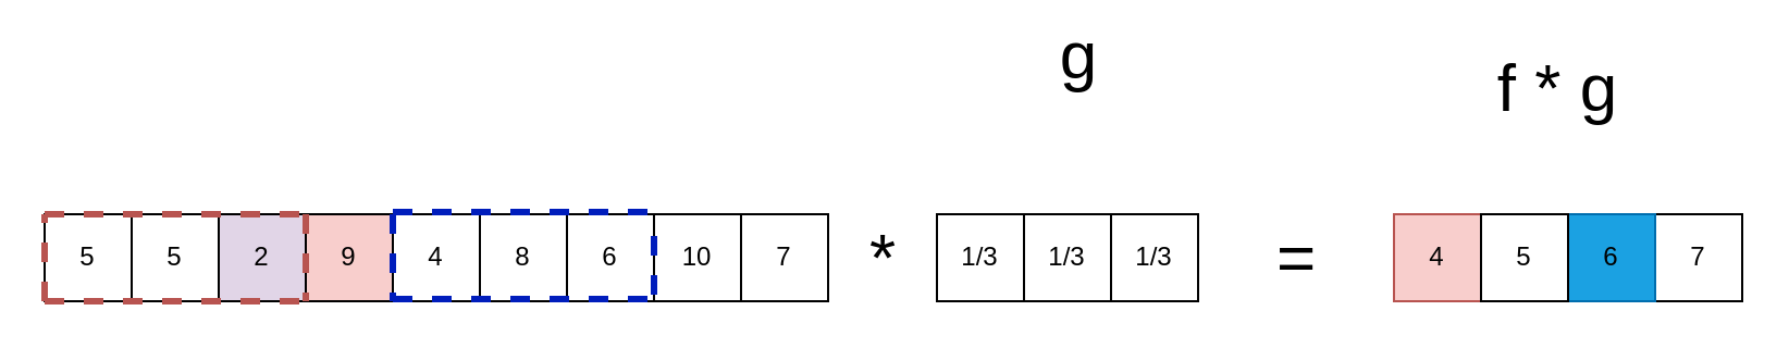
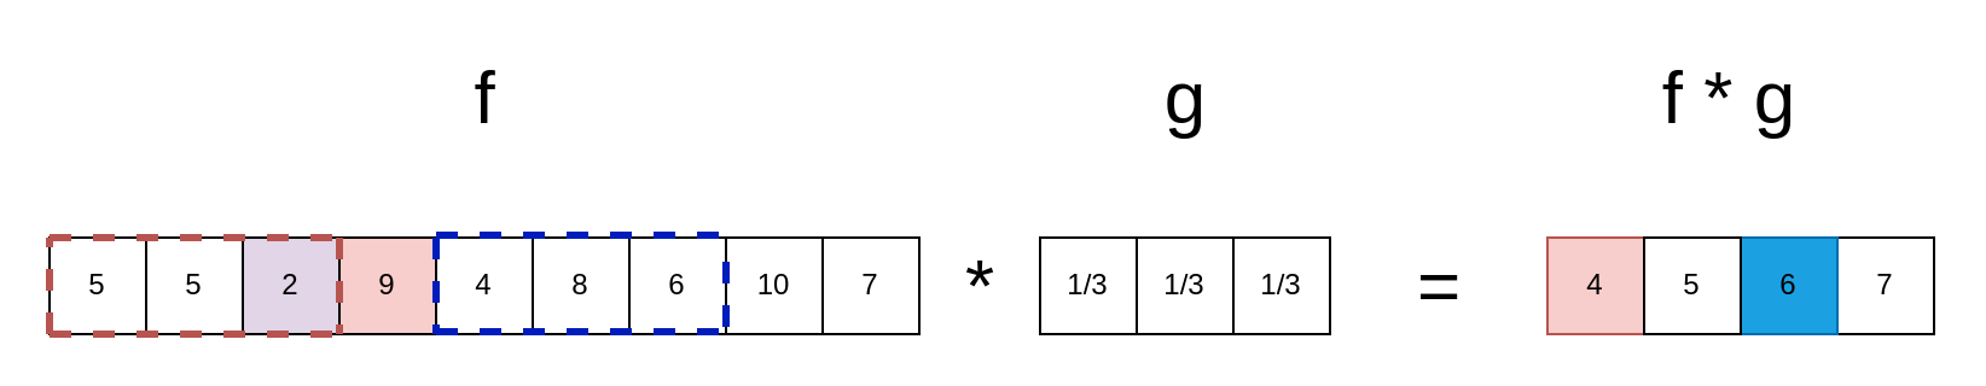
- <mxCell id="19" value="g&lt;br&gt;" style="text;html=1;align=center;verticalAlign=middle;resizable=0;points=[];autosize=1;fontSize=31;" vertex="1" parent="1"><mxGeometry x="480" y="5" width="30" height="40" as="geometry" /></mxCell>
+ <mxCell id="19" value="g&lt;br&gt;" style="text;html=1;align=center;verticalAlign=middle;resizable=0;points=[];autosize=1;fontSize=31;" vertex="1" parent="1"><mxGeometry x="475" y="20" width="30" height="40" as="geometry" /></mxCell>
+ <mxCell id="14" value="f" style="text;html=1;align=center;verticalAlign=middle;resizable=0;points=[];autosize=1;fontSize=31;" vertex="1" parent="1"><mxGeometry x="190" y="20" width="20" height="40" as="geometry" /></mxCell>
